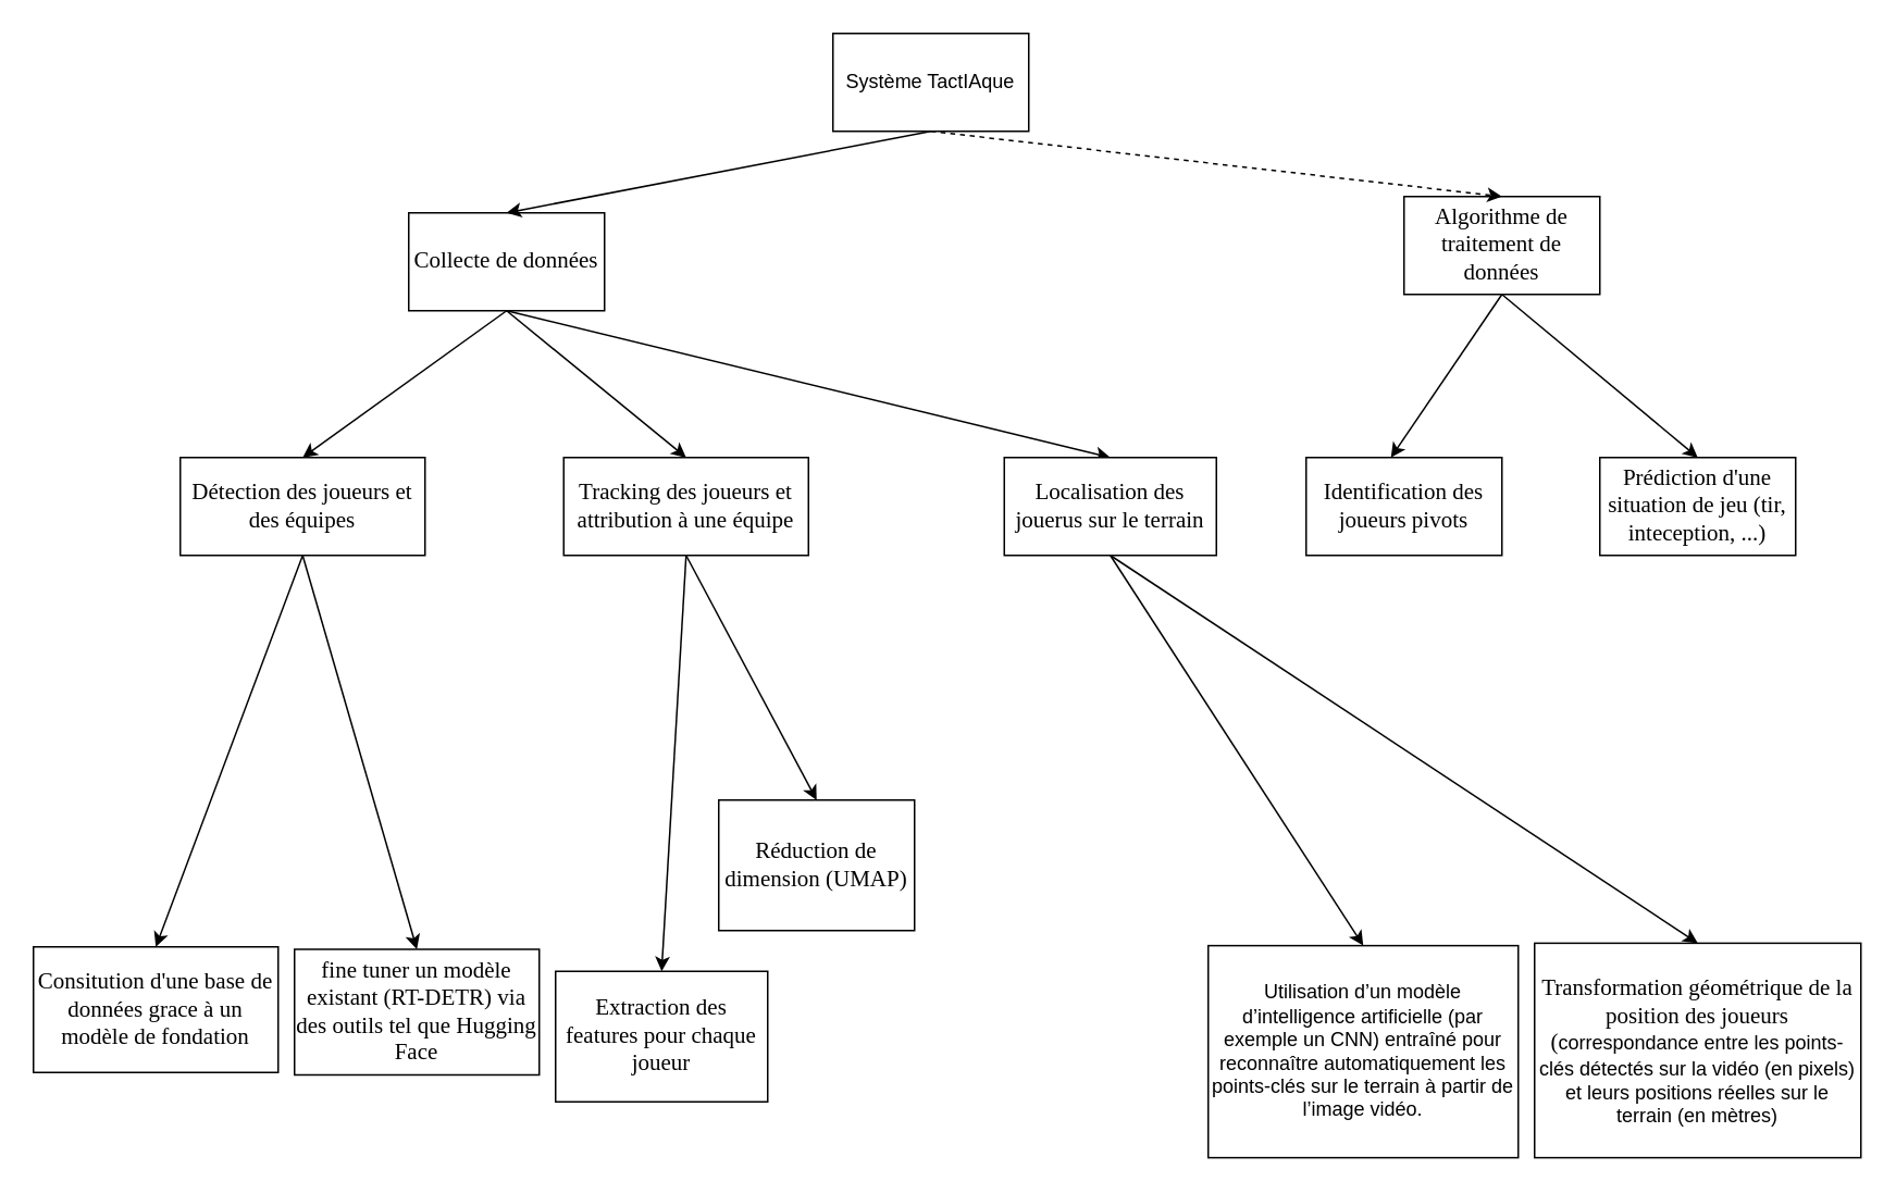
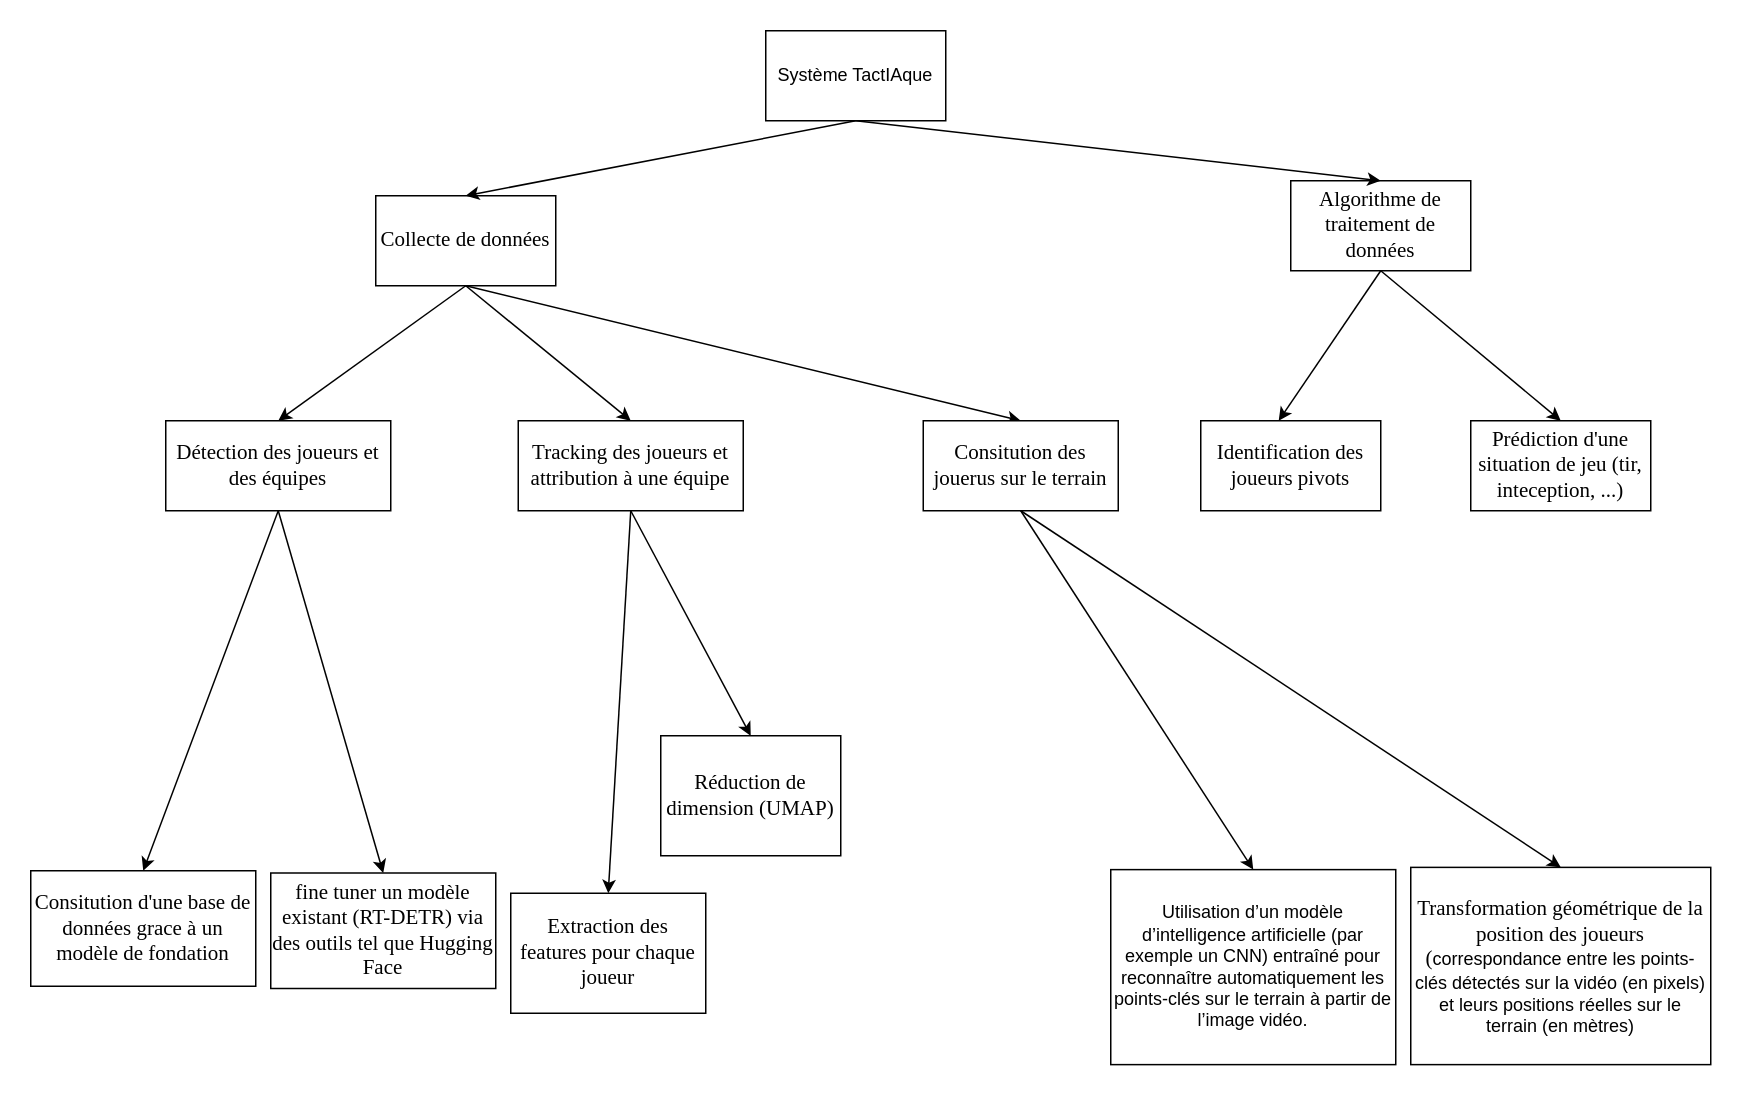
- <mxCell id="27" style="edgeStyle=none;html=1;exitX=0.5;exitY=1;exitDx=0;exitDy=0;entryX=0.5;entryY=0;entryDx=0;entryDy=0;dashed=1;" parent="1" source="28" target="23" edge="1"><mxGeometry relative="1" as="geometry" /></mxCell>
+ <mxCell id="27" style="edgeStyle=none;html=1;exitX=0.5;exitY=1;exitDx=0;exitDy=0;entryX=0.5;entryY=0;entryDx=0;entryDy=0;" parent="1" source="28" target="23" edge="1"><mxGeometry relative="1" as="geometry" /></mxCell>
- <mxCell id="15" value="&lt;font face=&quot;Times New Roman&quot; style=&quot;font-size: 14px;&quot;&gt;Localisation des jouerus sur le terrain&lt;/font&gt;" style="whiteSpace=wrap;html=1;" parent="1" vertex="1"><mxGeometry x="615" y="280" width="130" height="60" as="geometry" /></mxCell>
+ <mxCell id="15" value="&lt;font face=&quot;Times New Roman&quot; style=&quot;font-size: 14px;&quot;&gt;Consitution des jouerus sur le terrain&lt;/font&gt;" style="whiteSpace=wrap;html=1;" parent="1" vertex="1"><mxGeometry x="615" y="280" width="130" height="60" as="geometry" /></mxCell>
